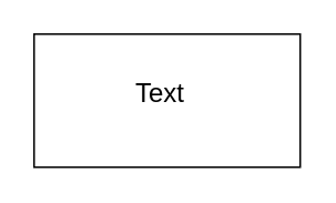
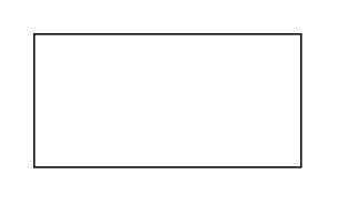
- <mxCell id="3" value="Text" style="text;strokeColor=none;fillColor=none;html=1;align=center;verticalAlign=middle;whiteSpace=wrap;rounded=0;fontSize=16;" vertex="1" parent="1"><mxGeometry x="66" y="40" width="60" height="30" as="geometry" /></mxCell>
